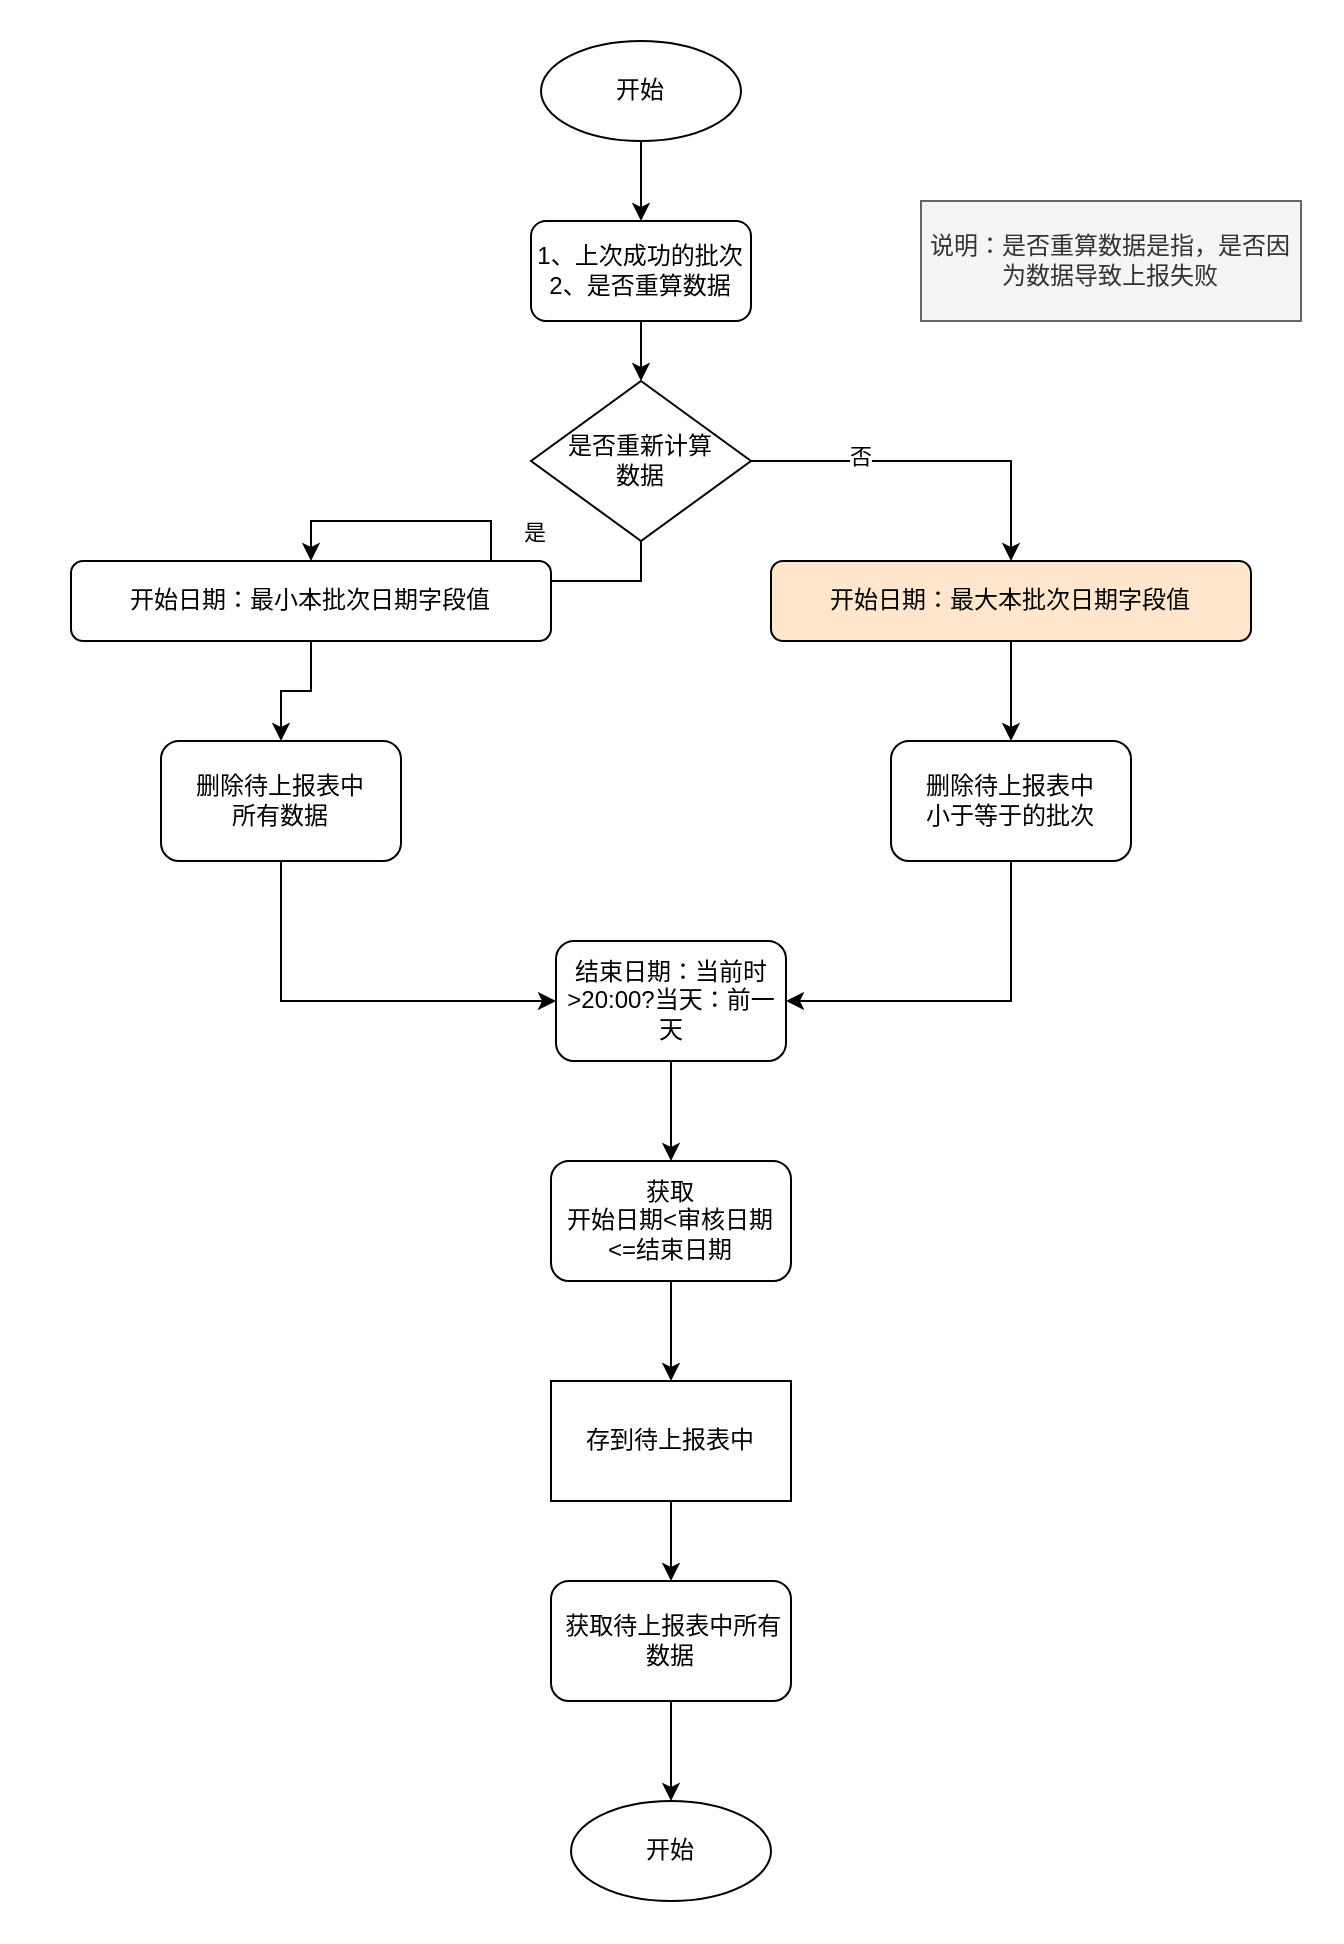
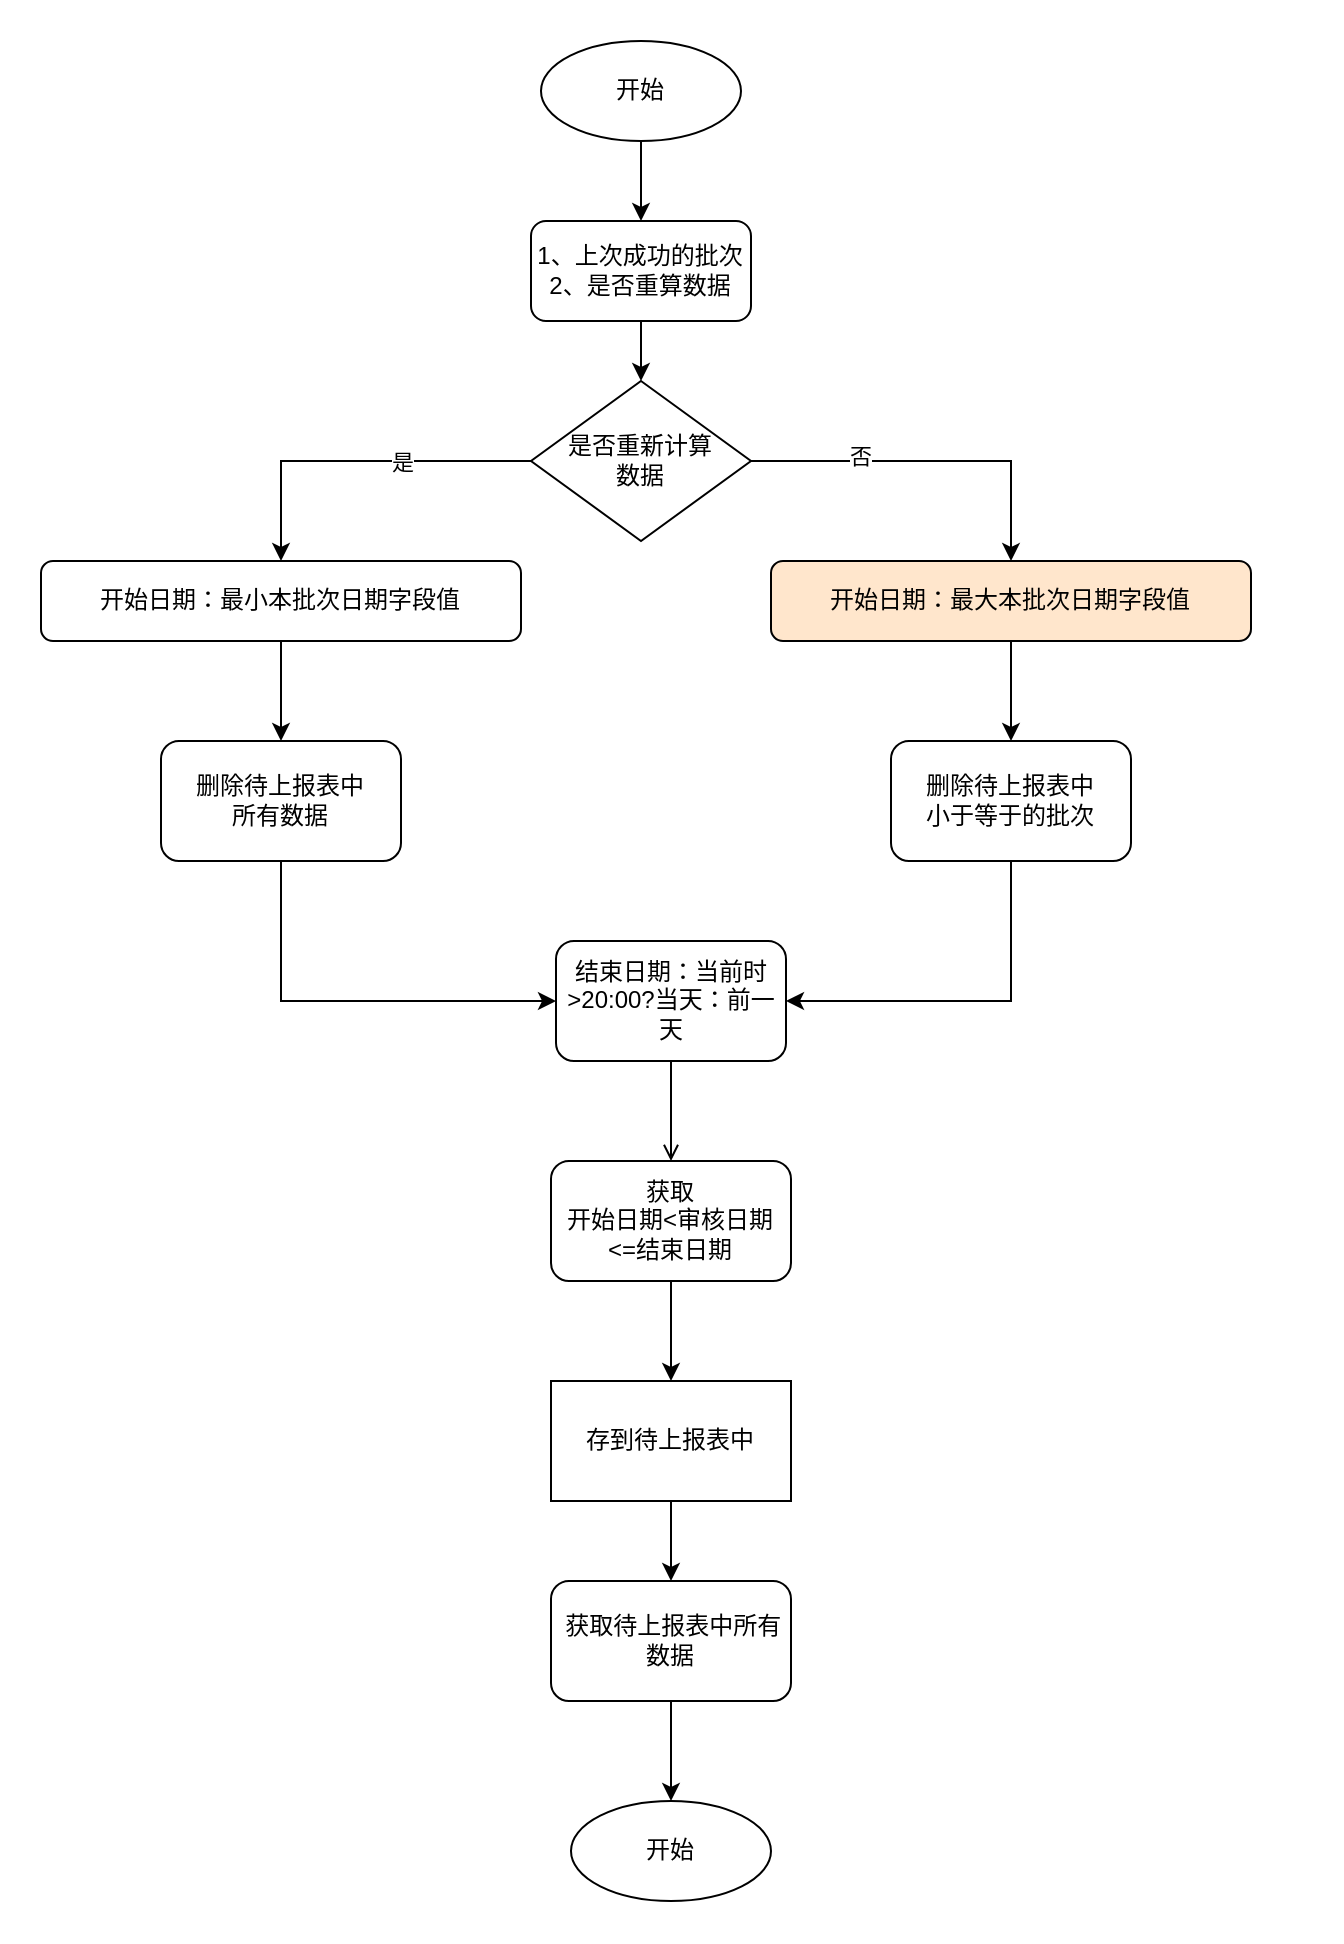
- <mxCell id="28" value="说明：是否重算数据是指，是否因为数据导致上报失败" style="text;html=1;strokeColor=#666666;fillColor=#f5f5f5;align=center;verticalAlign=middle;whiteSpace=wrap;rounded=0;fontColor=#333333;" vertex="1" parent="1"><mxGeometry x="460" y="100" width="190" height="60" as="geometry" /></mxCell>
- <mxCell id="23" value="开始日期：最小&lt;span&gt;本批次日期字段值&lt;br&gt;&lt;/span&gt;" style="rounded=1;whiteSpace=wrap;html=1;" vertex="1" parent="1"><mxGeometry x="35" y="280" width="240" height="40" as="geometry" /></mxCell>
+ <mxCell id="23" value="开始日期：最小&lt;span&gt;本批次日期字段值&lt;br&gt;&lt;/span&gt;" style="rounded=1;whiteSpace=wrap;html=1;" vertex="1" parent="1"><mxGeometry x="20" y="280" width="240" height="40" as="geometry" /></mxCell>
- <mxCell id="24" style="edgeStyle=orthogonalEdgeStyle;rounded=0;orthogonalLoop=1;jettySize=auto;html=1;exitX=0.5;exitY=1;exitDx=0;exitDy=0;entryX=0.5;entryY=0;entryDx=0;entryDy=0;" edge="1" parent="1" source="25" target="14"><mxGeometry relative="1" as="geometry" /></mxCell>
+ <mxCell id="24" style="edgeStyle=orthogonalEdgeStyle;rounded=0;orthogonalLoop=1;jettySize=auto;html=1;exitX=0.5;exitY=1;exitDx=0;exitDy=0;entryX=0.5;entryY=0;entryDx=0;entryDy=0;endArrow=open;" edge="1" parent="1" source="25" target="14"><mxGeometry relative="1" as="geometry" /></mxCell>
